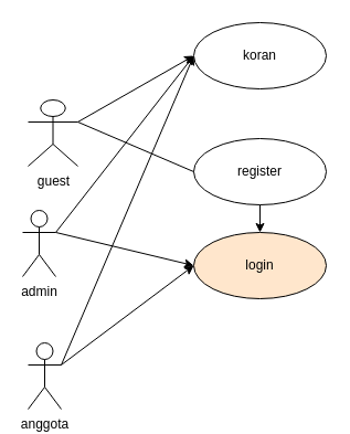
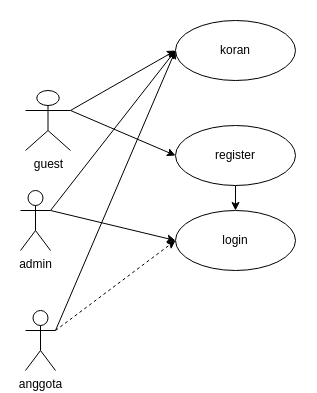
- <mxCell id="8" value="" style="endArrow=open;html=1;rounded=0;exitX=1;exitY=0.333;exitDx=0;exitDy=0;exitPerimeter=0;entryX=0;entryY=0.5;entryDx=0;entryDy=0;" parent="1" source="2" target="3" edge="1"><mxGeometry width="50" height="50" relative="1" as="geometry"><mxPoint x="295" y="410" as="sourcePoint" /><mxPoint x="345" y="360" as="targetPoint" /></mxGeometry></mxCell>
+ <mxCell id="8" value="" style="endArrow=classic;html=1;rounded=0;exitX=1;exitY=0.333;exitDx=0;exitDy=0;exitPerimeter=0;entryX=0;entryY=0.5;entryDx=0;entryDy=0;" parent="1" source="2" target="3" edge="1"><mxGeometry width="50" height="50" relative="1" as="geometry"><mxPoint x="295" y="410" as="sourcePoint" /><mxPoint x="345" y="360" as="targetPoint" /></mxGeometry></mxCell>
- <mxCell id="12" value="" style="endArrow=none;html=1;rounded=0;exitX=1;exitY=0.333;exitDx=0;exitDy=0;exitPerimeter=0;entryX=0;entryY=0.5;entryDx=0;entryDy=0;" parent="1" source="4" target="6" edge="1"><mxGeometry width="50" height="50" relative="1" as="geometry"><mxPoint x="70" y="260" as="sourcePoint" /><mxPoint x="355" y="250" as="targetPoint" /></mxGeometry></mxCell>
+ <mxCell id="12" value="" style="endArrow=classic;html=1;rounded=0;exitX=1;exitY=0.333;exitDx=0;exitDy=0;exitPerimeter=0;entryX=0;entryY=0.5;entryDx=0;entryDy=0;" parent="1" source="4" target="6" edge="1"><mxGeometry width="50" height="50" relative="1" as="geometry"><mxPoint x="70" y="260" as="sourcePoint" /><mxPoint x="355" y="250" as="targetPoint" /></mxGeometry></mxCell>
- <mxCell id="7" value="login" style="ellipse;whiteSpace=wrap;html=1;fillColor=#ffe6cc;" parent="1" vertex="1"><mxGeometry x="175" y="210" width="120" height="60" as="geometry" /></mxCell>
+ <mxCell id="7" value="login" style="ellipse;whiteSpace=wrap;html=1;" parent="1" vertex="1"><mxGeometry x="175" y="210" width="120" height="60" as="geometry" /></mxCell>
- <mxCell id="13" value="" style="endArrow=classic;html=1;rounded=0;exitX=1;exitY=0.333;exitDx=0;exitDy=0;exitPerimeter=0;entryX=0;entryY=0.5;entryDx=0;entryDy=0;" parent="1" source="5" target="7" edge="1"><mxGeometry width="50" height="50" relative="1" as="geometry"><mxPoint x="80" y="270" as="sourcePoint" /><mxPoint x="365" y="260" as="targetPoint" /></mxGeometry></mxCell>
+ <mxCell id="13" value="" style="endArrow=classic;html=1;rounded=0;exitX=1;exitY=0.333;exitDx=0;exitDy=0;exitPerimeter=0;entryX=0;entryY=0.5;entryDx=0;entryDy=0;dashed=1;" parent="1" source="5" target="7" edge="1"><mxGeometry width="50" height="50" relative="1" as="geometry"><mxPoint x="80" y="270" as="sourcePoint" /><mxPoint x="365" y="260" as="targetPoint" /></mxGeometry></mxCell>
